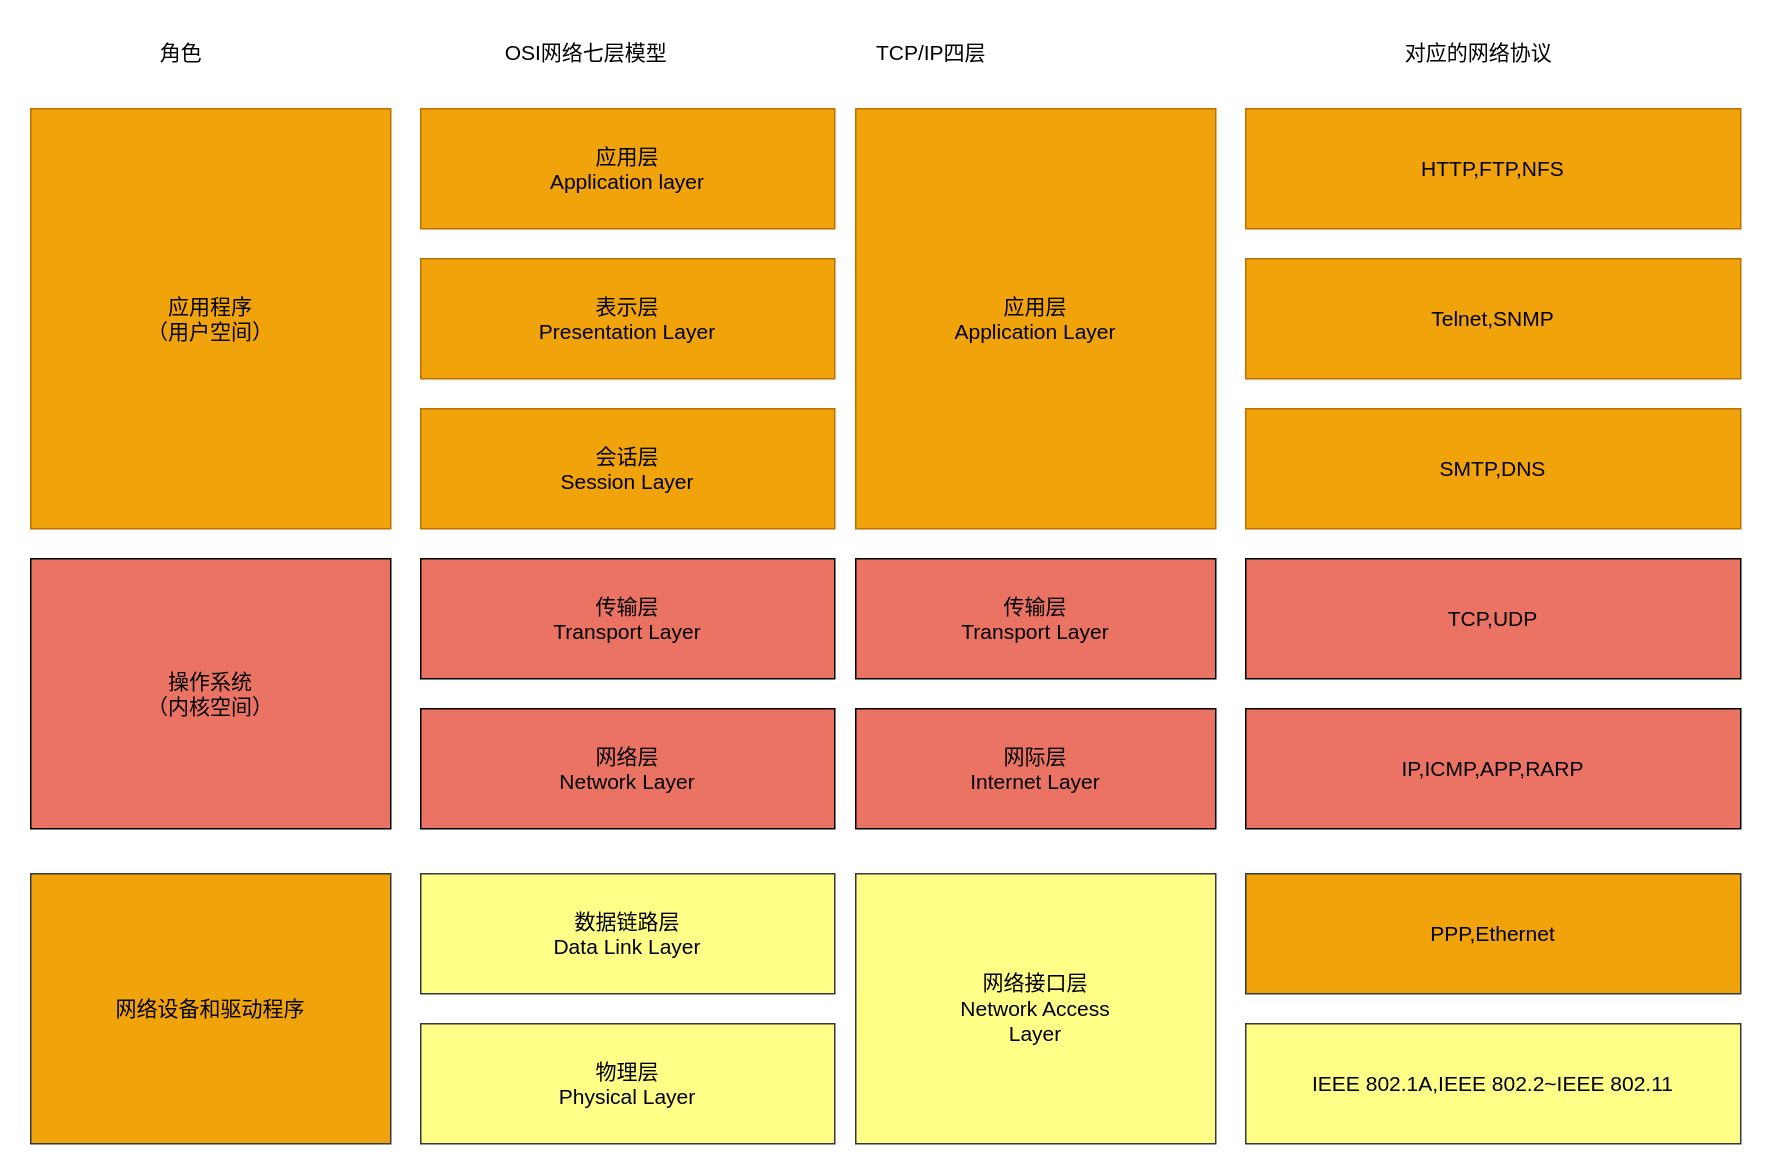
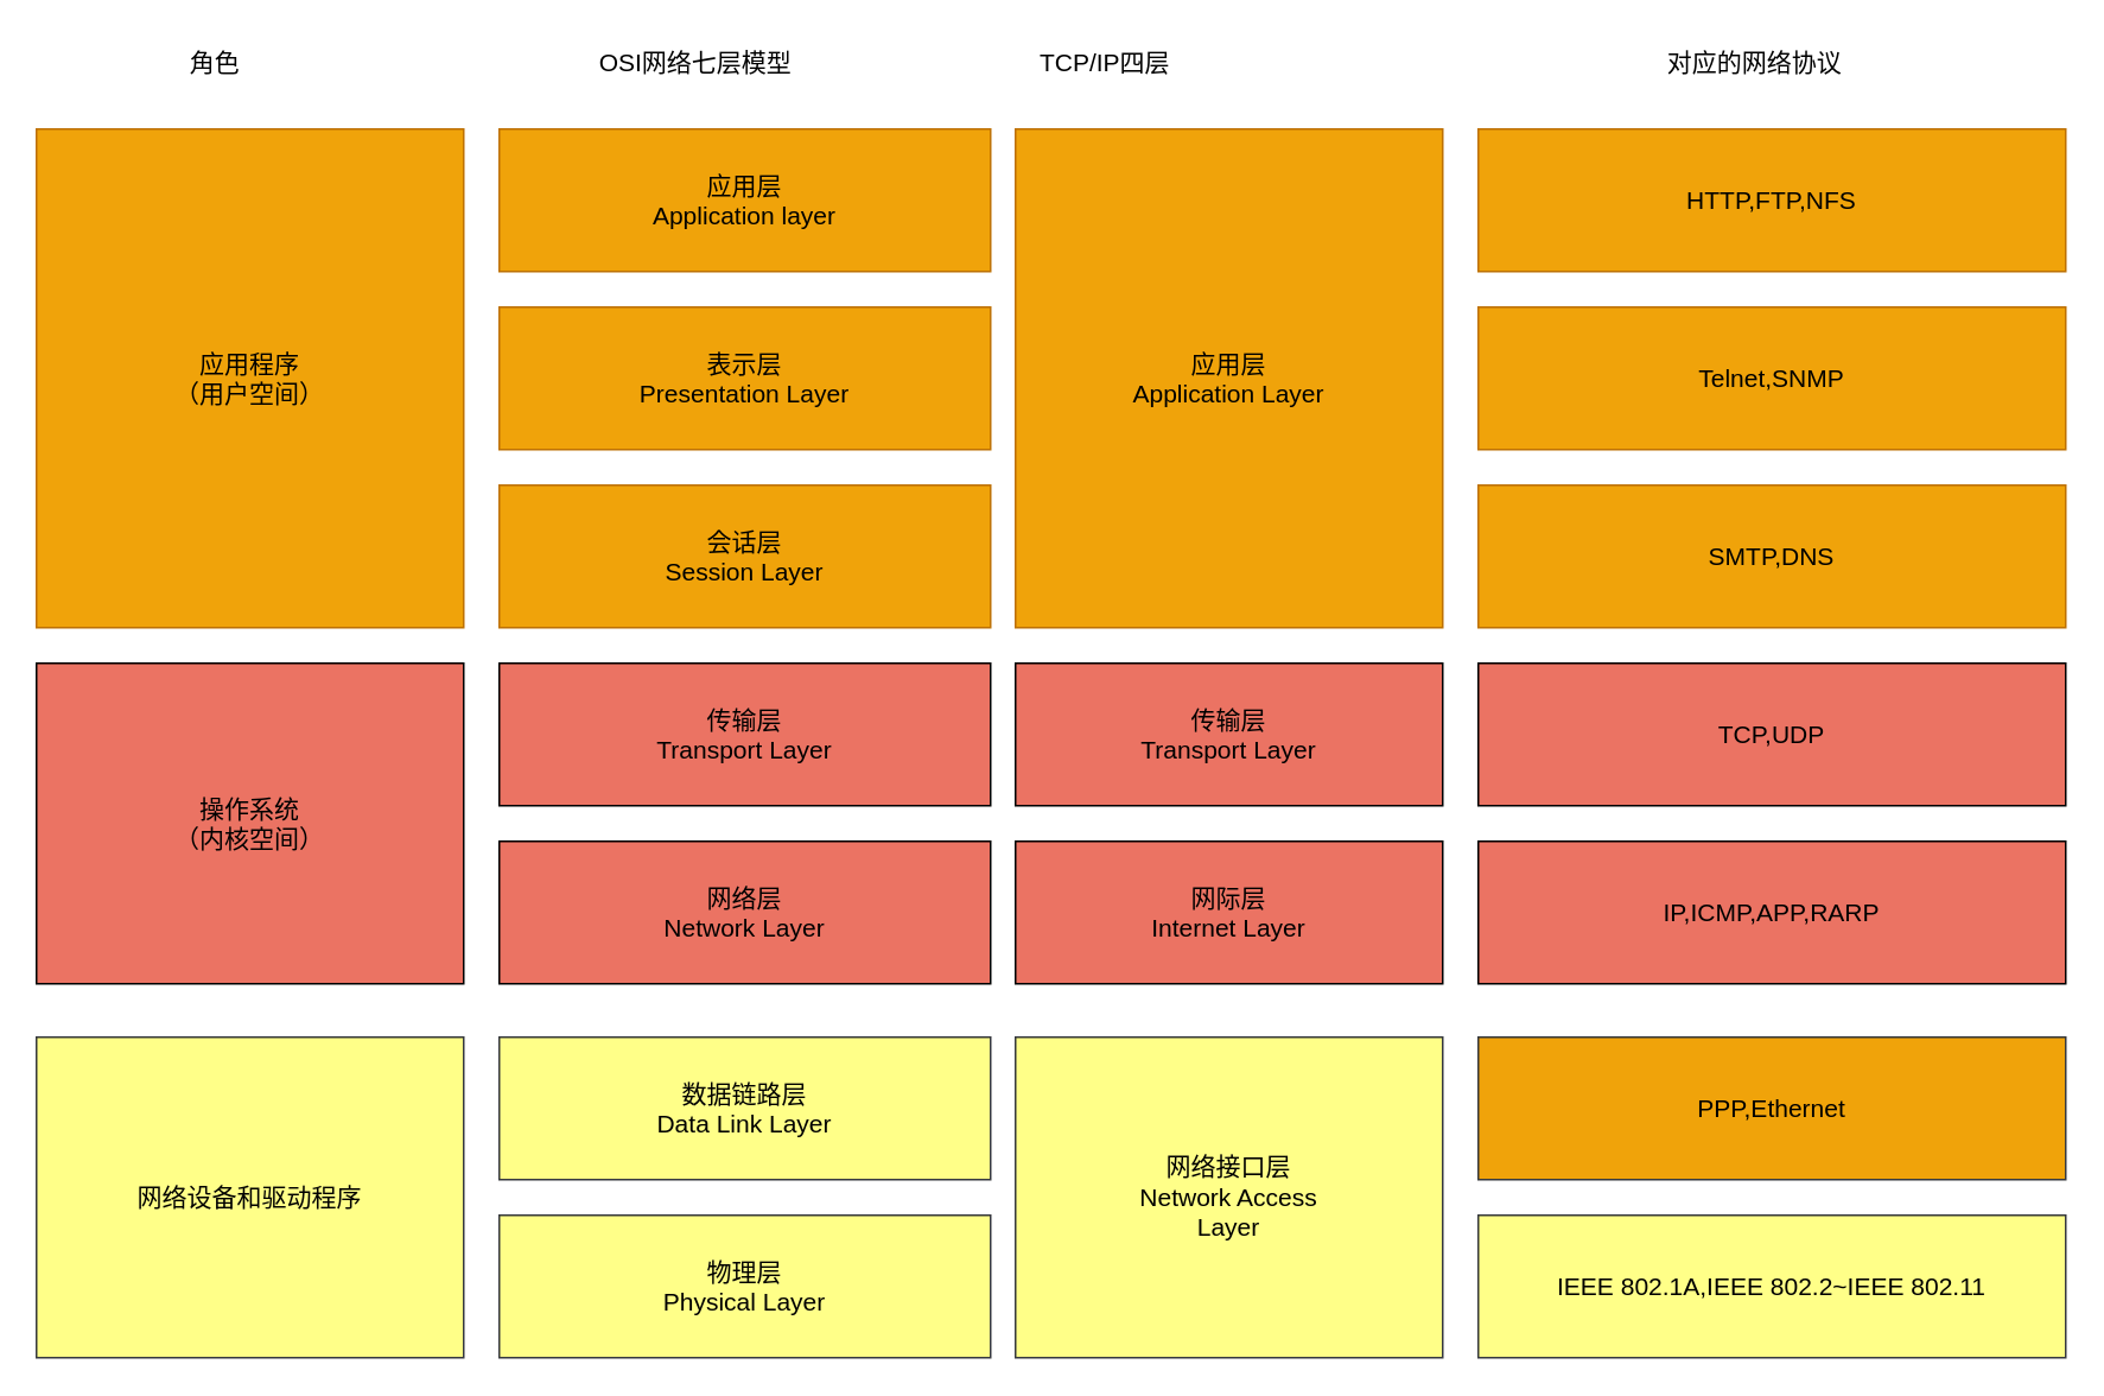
- <mxCell id="17" value="&lt;font style=&quot;vertical-align: inherit;&quot; class=&quot;notranslate fyzs-translate-target fyzs-translate-target-wrapper&quot;&gt;&lt;font style=&quot;vertical-align: inherit;&quot; class=&quot;notranslate fyzs-translate-target fyzs-translate-target-box&quot;&gt;&lt;font style=&quot;vertical-align: inherit;&quot; title=&quot;w&quot; class=&quot;notranslate fyzs-translate-target fyzs-translate-target-text&quot;&gt;网络设备和驱动程序&lt;/font&gt;&lt;/font&gt;&lt;/font&gt;" style="rounded=0;whiteSpace=wrap;html=1;fontSize=14;fillColor=#f0a30a;strokeColor=#36393d;" parent="1" vertex="1"><mxGeometry x="20" y="582" width="240" height="180" as="geometry" /></mxCell>
+ <mxCell id="17" value="&lt;font style=&quot;vertical-align: inherit;&quot; class=&quot;notranslate fyzs-translate-target fyzs-translate-target-wrapper&quot;&gt;&lt;font style=&quot;vertical-align: inherit;&quot; class=&quot;notranslate fyzs-translate-target fyzs-translate-target-box&quot;&gt;&lt;font style=&quot;vertical-align: inherit;&quot; title=&quot;w&quot; class=&quot;notranslate fyzs-translate-target fyzs-translate-target-text&quot;&gt;网络设备和驱动程序&lt;/font&gt;&lt;/font&gt;&lt;/font&gt;" style="rounded=0;whiteSpace=wrap;html=1;fontSize=14;fillColor=#ffff88;strokeColor=#36393d;" parent="1" vertex="1"><mxGeometry x="20" y="582" width="240" height="180" as="geometry" /></mxCell>
